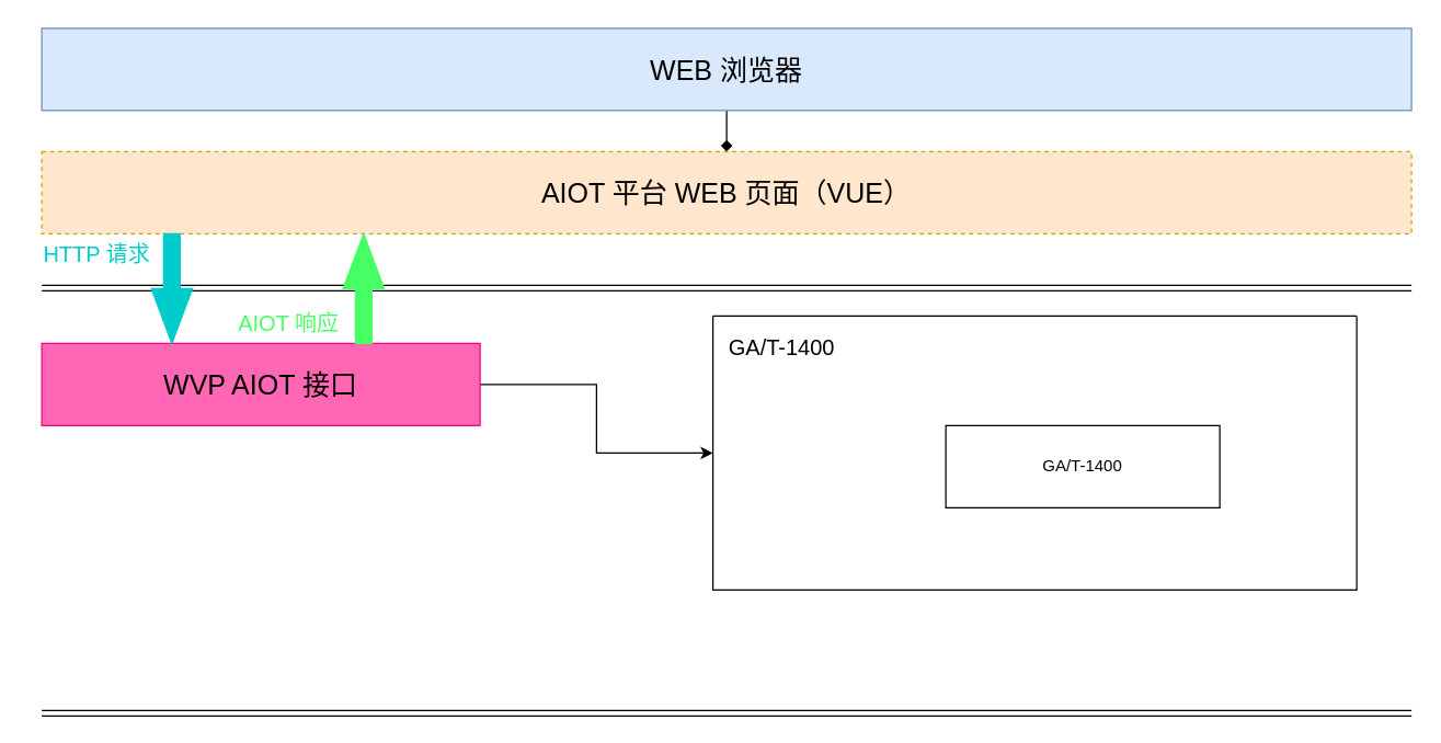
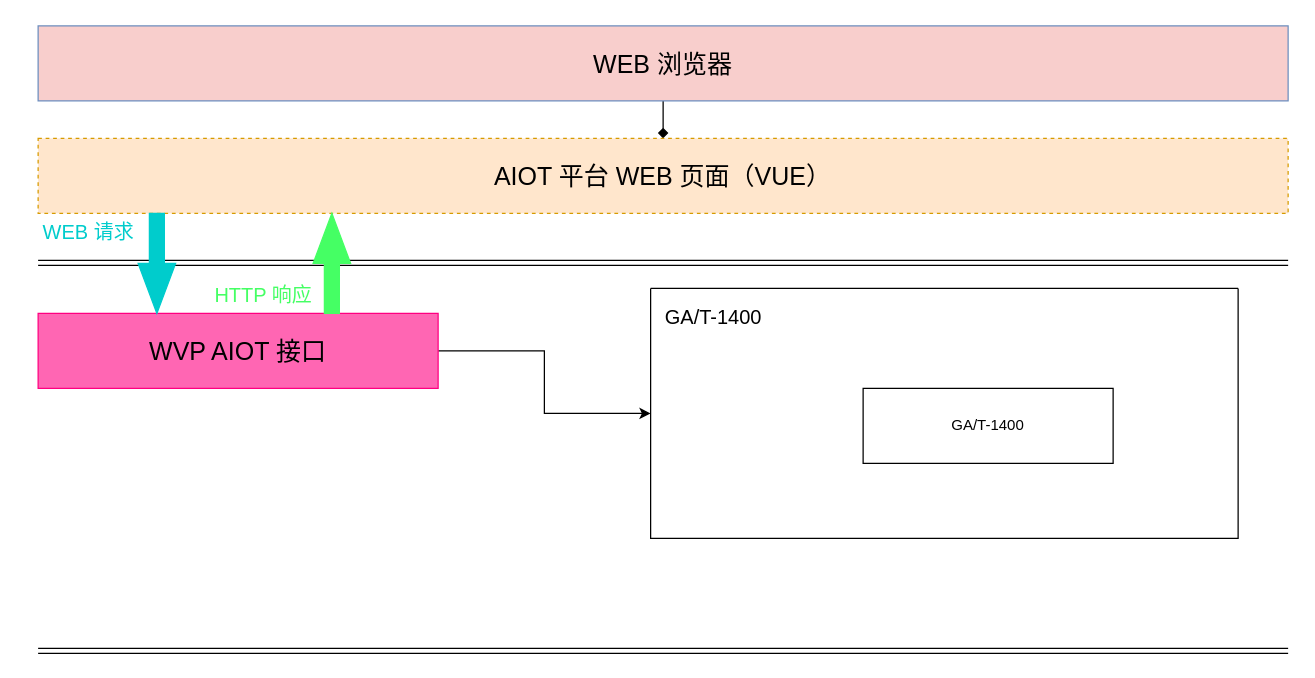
- <mxCell id="3" value="&lt;font style=&quot;font-size: 20px;&quot;&gt;WEB 浏览器&lt;/font&gt;" style="rounded=0;whiteSpace=wrap;html=1;fillColor=#dae8fc;strokeColor=#6c8ebf;" vertex="1" parent="1"><mxGeometry x="30" y="20" width="1000" height="60" as="geometry" /></mxCell>
+ <mxCell id="3" value="&lt;font style=&quot;font-size: 20px;&quot;&gt;WEB 浏览器&lt;/font&gt;" style="rounded=0;whiteSpace=wrap;html=1;fillColor=#f8cecc;strokeColor=#6c8ebf;" vertex="1" parent="1"><mxGeometry x="30" y="20" width="1000" height="60" as="geometry" /></mxCell>
- <mxCell id="9" value="&lt;font style=&quot;font-size: 16px;&quot;&gt;HTTP 请求&lt;/font&gt;" style="text;html=1;align=center;verticalAlign=middle;resizable=0;points=[];autosize=1;strokeColor=none;fillColor=none;fontColor=#00CCCC;" vertex="1" parent="1"><mxGeometry x="20" y="170" width="100" height="30" as="geometry" /></mxCell>
+ <mxCell id="9" value="&lt;font style=&quot;font-size: 16px;&quot;&gt;WEB 请求&lt;/font&gt;" style="text;html=1;align=center;verticalAlign=middle;resizable=0;points=[];autosize=1;strokeColor=none;fillColor=none;fontColor=#00CCCC;" vertex="1" parent="1"><mxGeometry x="20" y="170" width="100" height="30" as="geometry" /></mxCell>
- <mxCell id="11" value="&lt;font style=&quot;font-size: 16px;&quot;&gt;AIOT 响应&lt;/font&gt;" style="text;html=1;align=center;verticalAlign=middle;resizable=0;points=[];autosize=1;strokeColor=none;fillColor=none;fontColor=#45FF64;" vertex="1" parent="1"><mxGeometry x="160" y="220" width="100" height="30" as="geometry" /></mxCell>
+ <mxCell id="11" value="&lt;font style=&quot;font-size: 16px;&quot;&gt;HTTP 响应&lt;/font&gt;" style="text;html=1;align=center;verticalAlign=middle;resizable=0;points=[];autosize=1;strokeColor=none;fillColor=none;fontColor=#45FF64;" vertex="1" parent="1"><mxGeometry x="160" y="220" width="100" height="30" as="geometry" /></mxCell>
